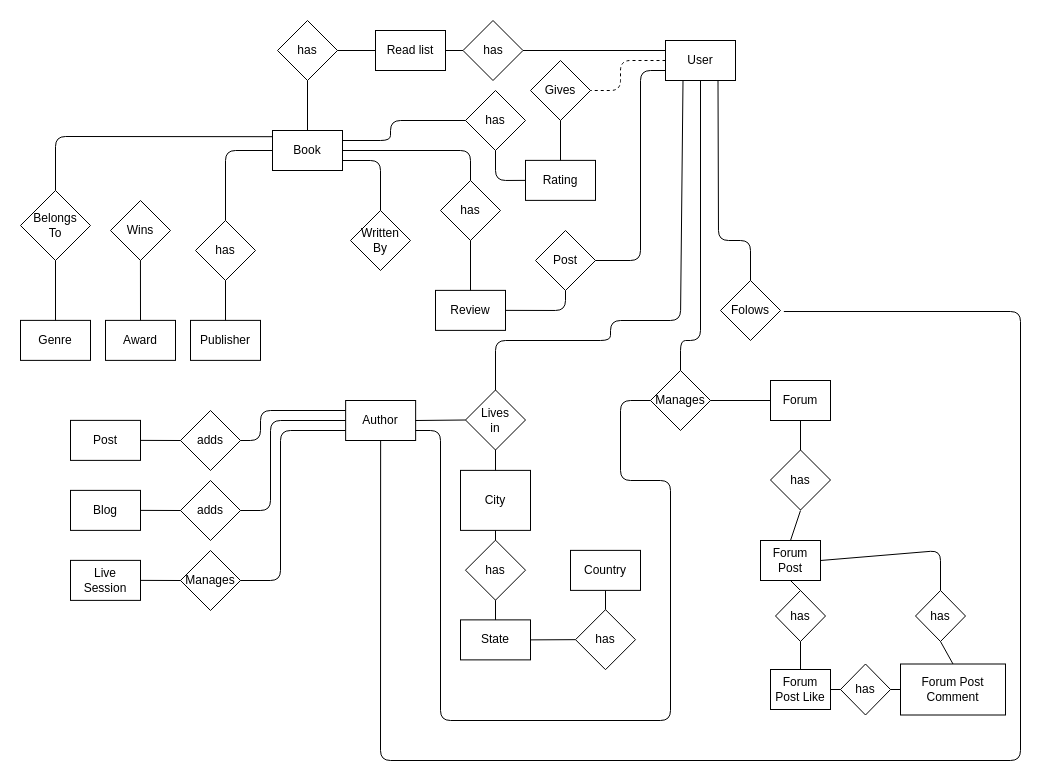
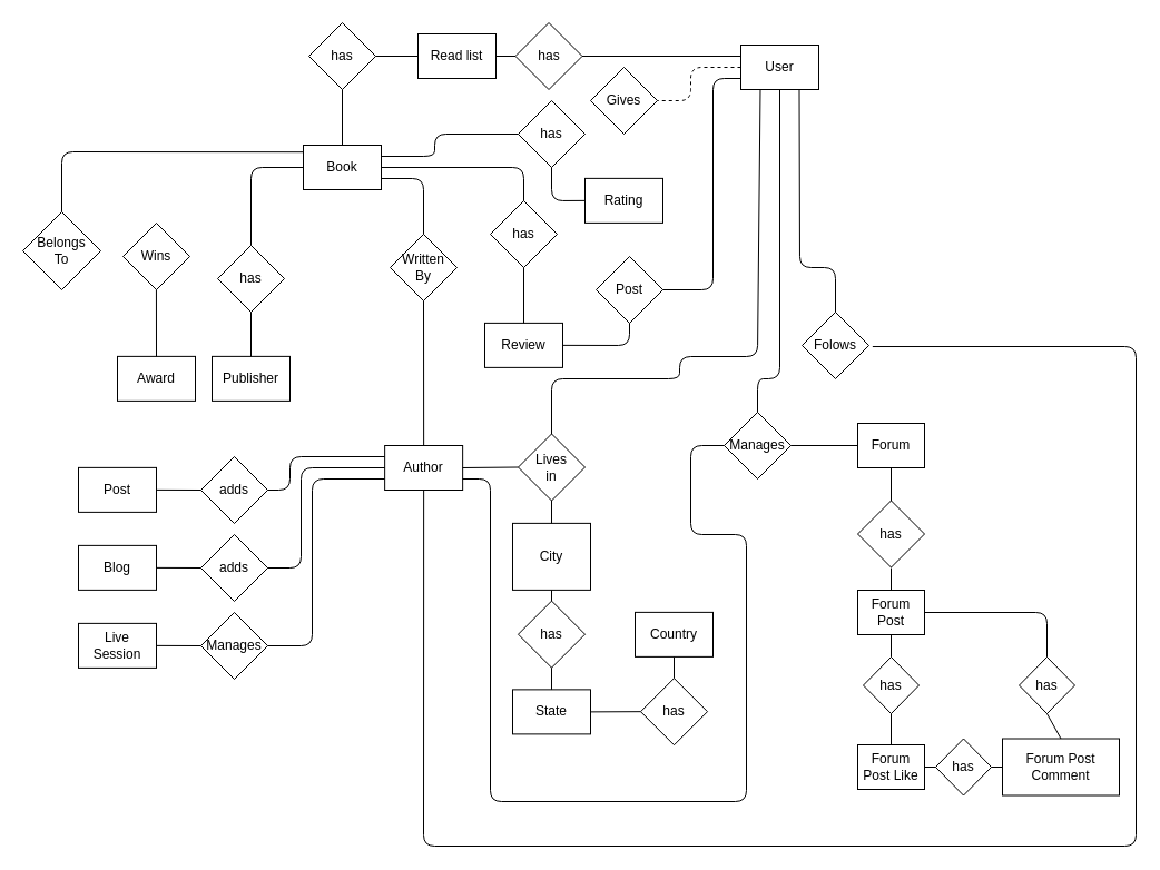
- <mxCell id="61" value="" style="endArrow=none;html=1;exitX=0.5;exitY=1;exitDx=0;exitDy=0;" edge="1" parent="1" source="34" target="8"><mxGeometry width="50" height="50" relative="1" as="geometry"><mxPoint x="479.667" y="250.333" as="sourcePoint" /><mxPoint x="479.667" y="299.5" as="targetPoint" /></mxGeometry></mxCell>
- <mxCell id="16" value="" style="endArrow=none;html=1;exitX=0.5;exitY=1;exitDx=0;exitDy=0;entryX=0.5;entryY=0;entryDx=0;entryDy=0;" parent="1" source="15" target="14" edge="1"><mxGeometry width="50" height="50" relative="1" as="geometry"><mxPoint x="59.952" y="259.905" as="sourcePoint" /><mxPoint x="59.952" y="299.905" as="targetPoint" /></mxGeometry></mxCell>
+ <mxCell id="30" value="" style="endArrow=none;html=1;exitX=0.5;exitY=1;exitDx=0;exitDy=0;entryX=0.5;entryY=0;entryDx=0;entryDy=0;" parent="1" source="10" target="9" edge="1"><mxGeometry width="50" height="50" relative="1" as="geometry"><mxPoint x="479.952" y="289.905" as="sourcePoint" /><mxPoint x="479.952" y="329.905" as="targetPoint" /></mxGeometry></mxCell>
- <mxCell id="14" value="Genre" style="rounded=0;whiteSpace=wrap;html=1;" parent="1" vertex="1"><mxGeometry x="20" y="319.881" width="70" height="40" as="geometry" /></mxCell>
- <mxCell id="71" value="Forum&lt;br&gt;Post&lt;br&gt;" style="rounded=0;whiteSpace=wrap;html=1;" vertex="1" parent="1"><mxGeometry x="760" y="540" width="60" height="40" as="geometry" /></mxCell>
+ <mxCell id="71" value="Forum&lt;br&gt;Post&lt;br&gt;" style="rounded=0;whiteSpace=wrap;html=1;" vertex="1" parent="1"><mxGeometry x="770" y="530" width="60" height="40" as="geometry" /></mxCell>
